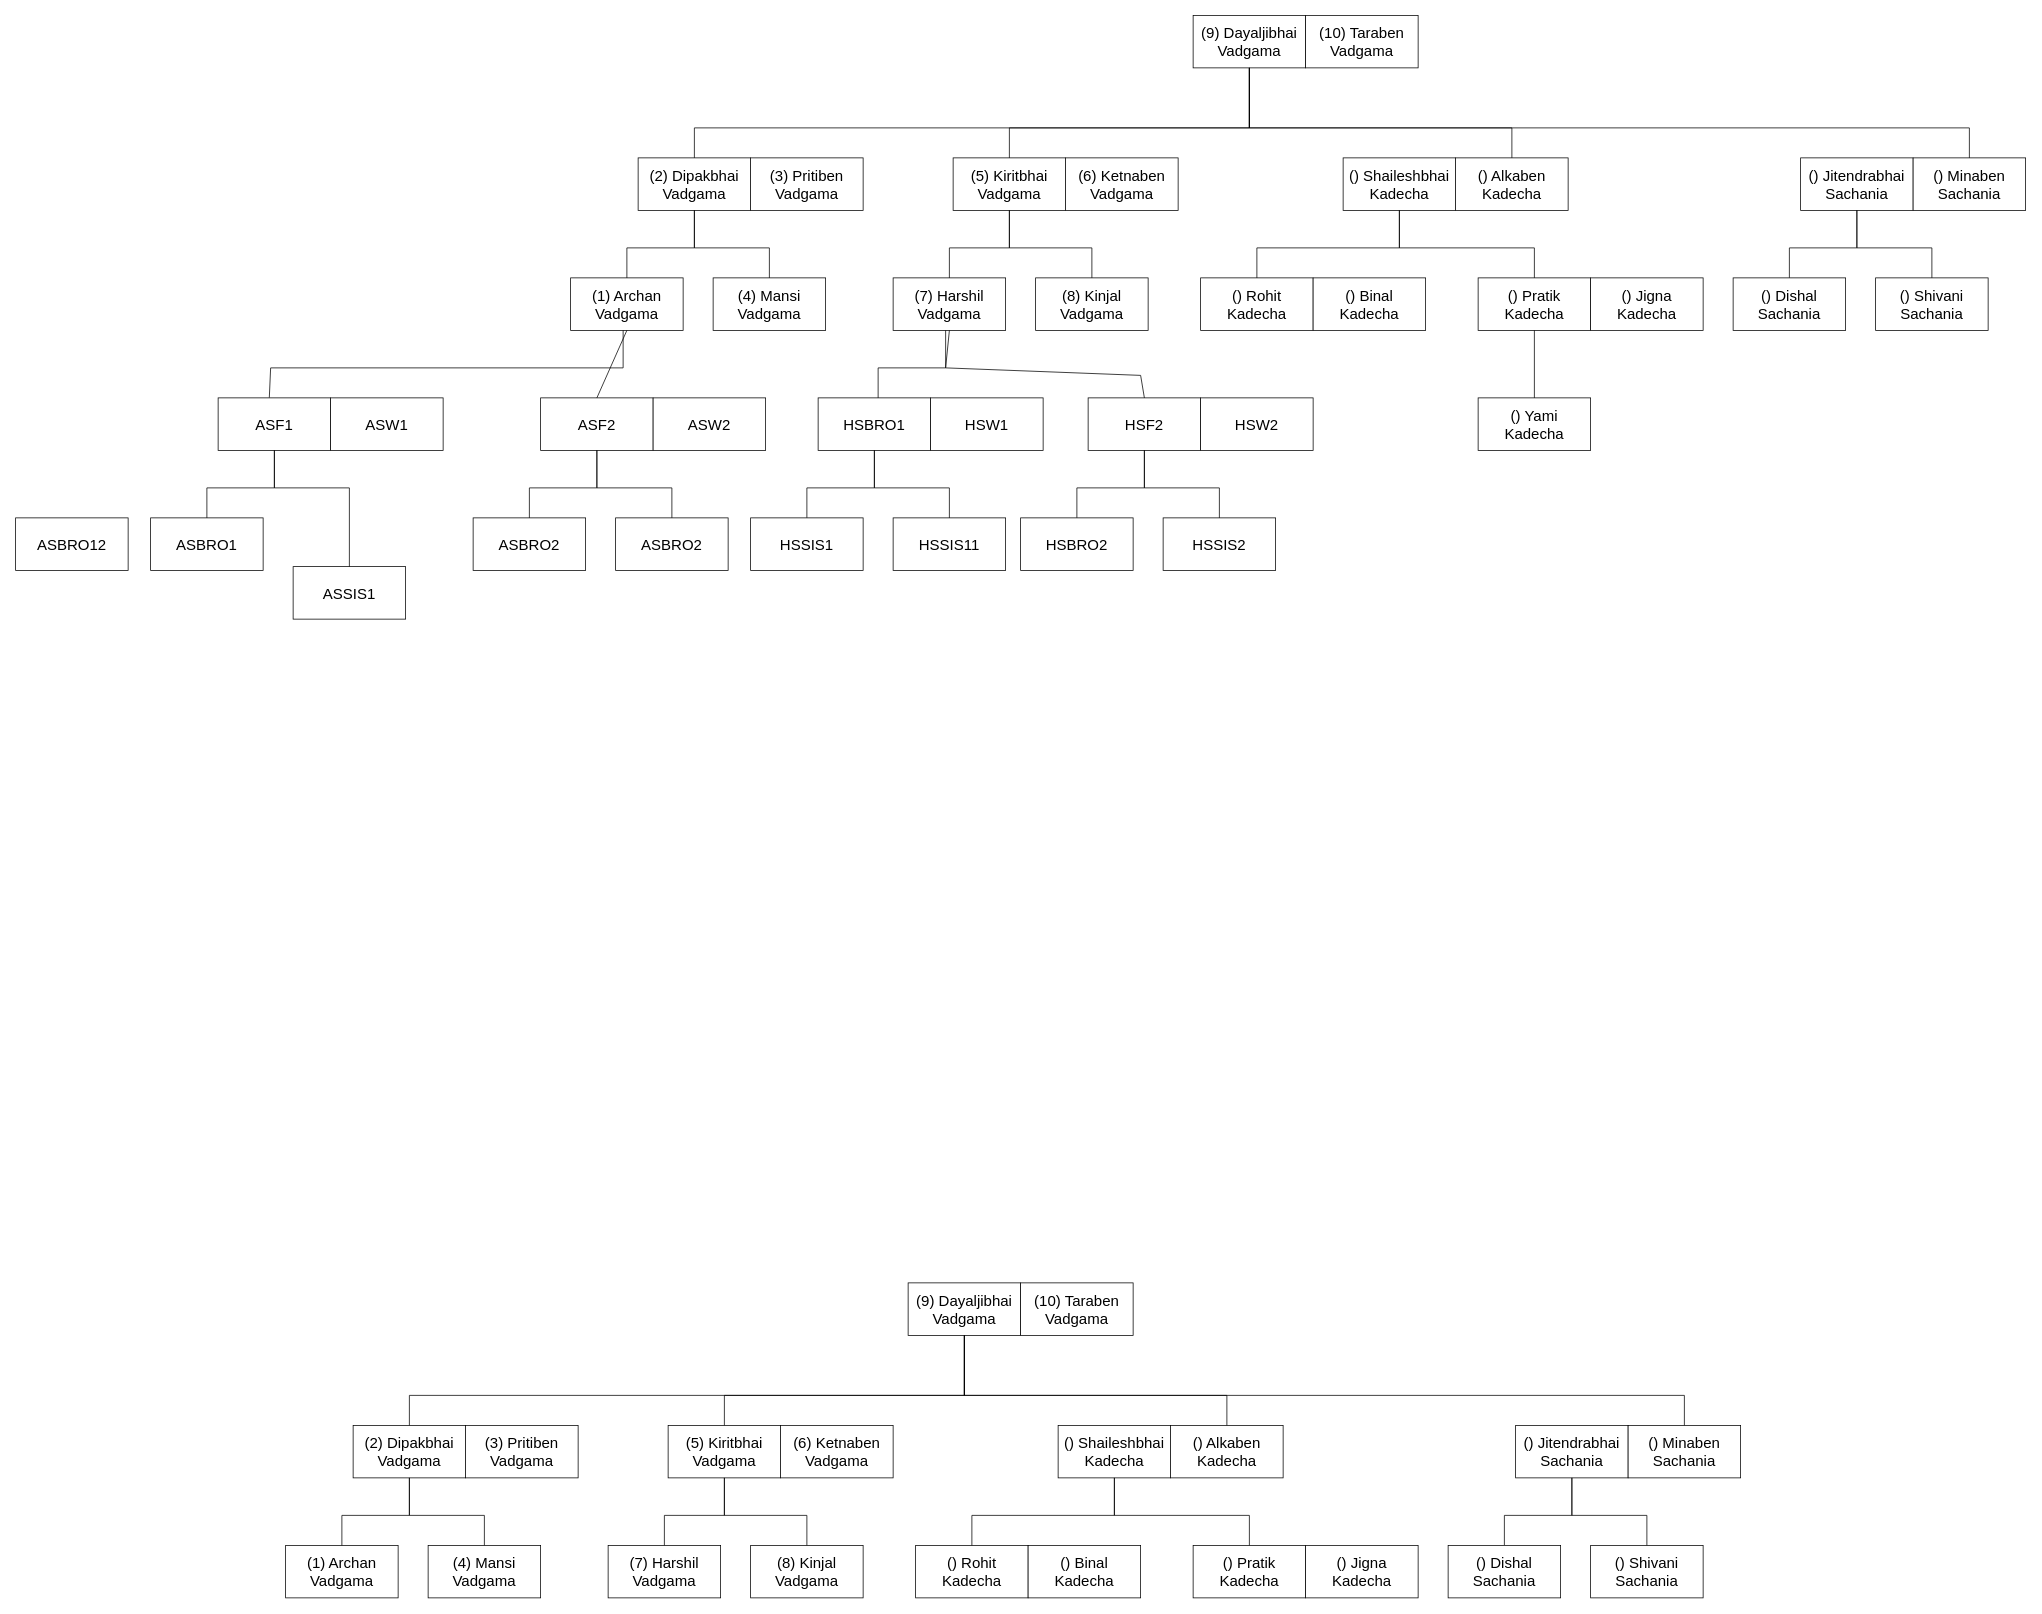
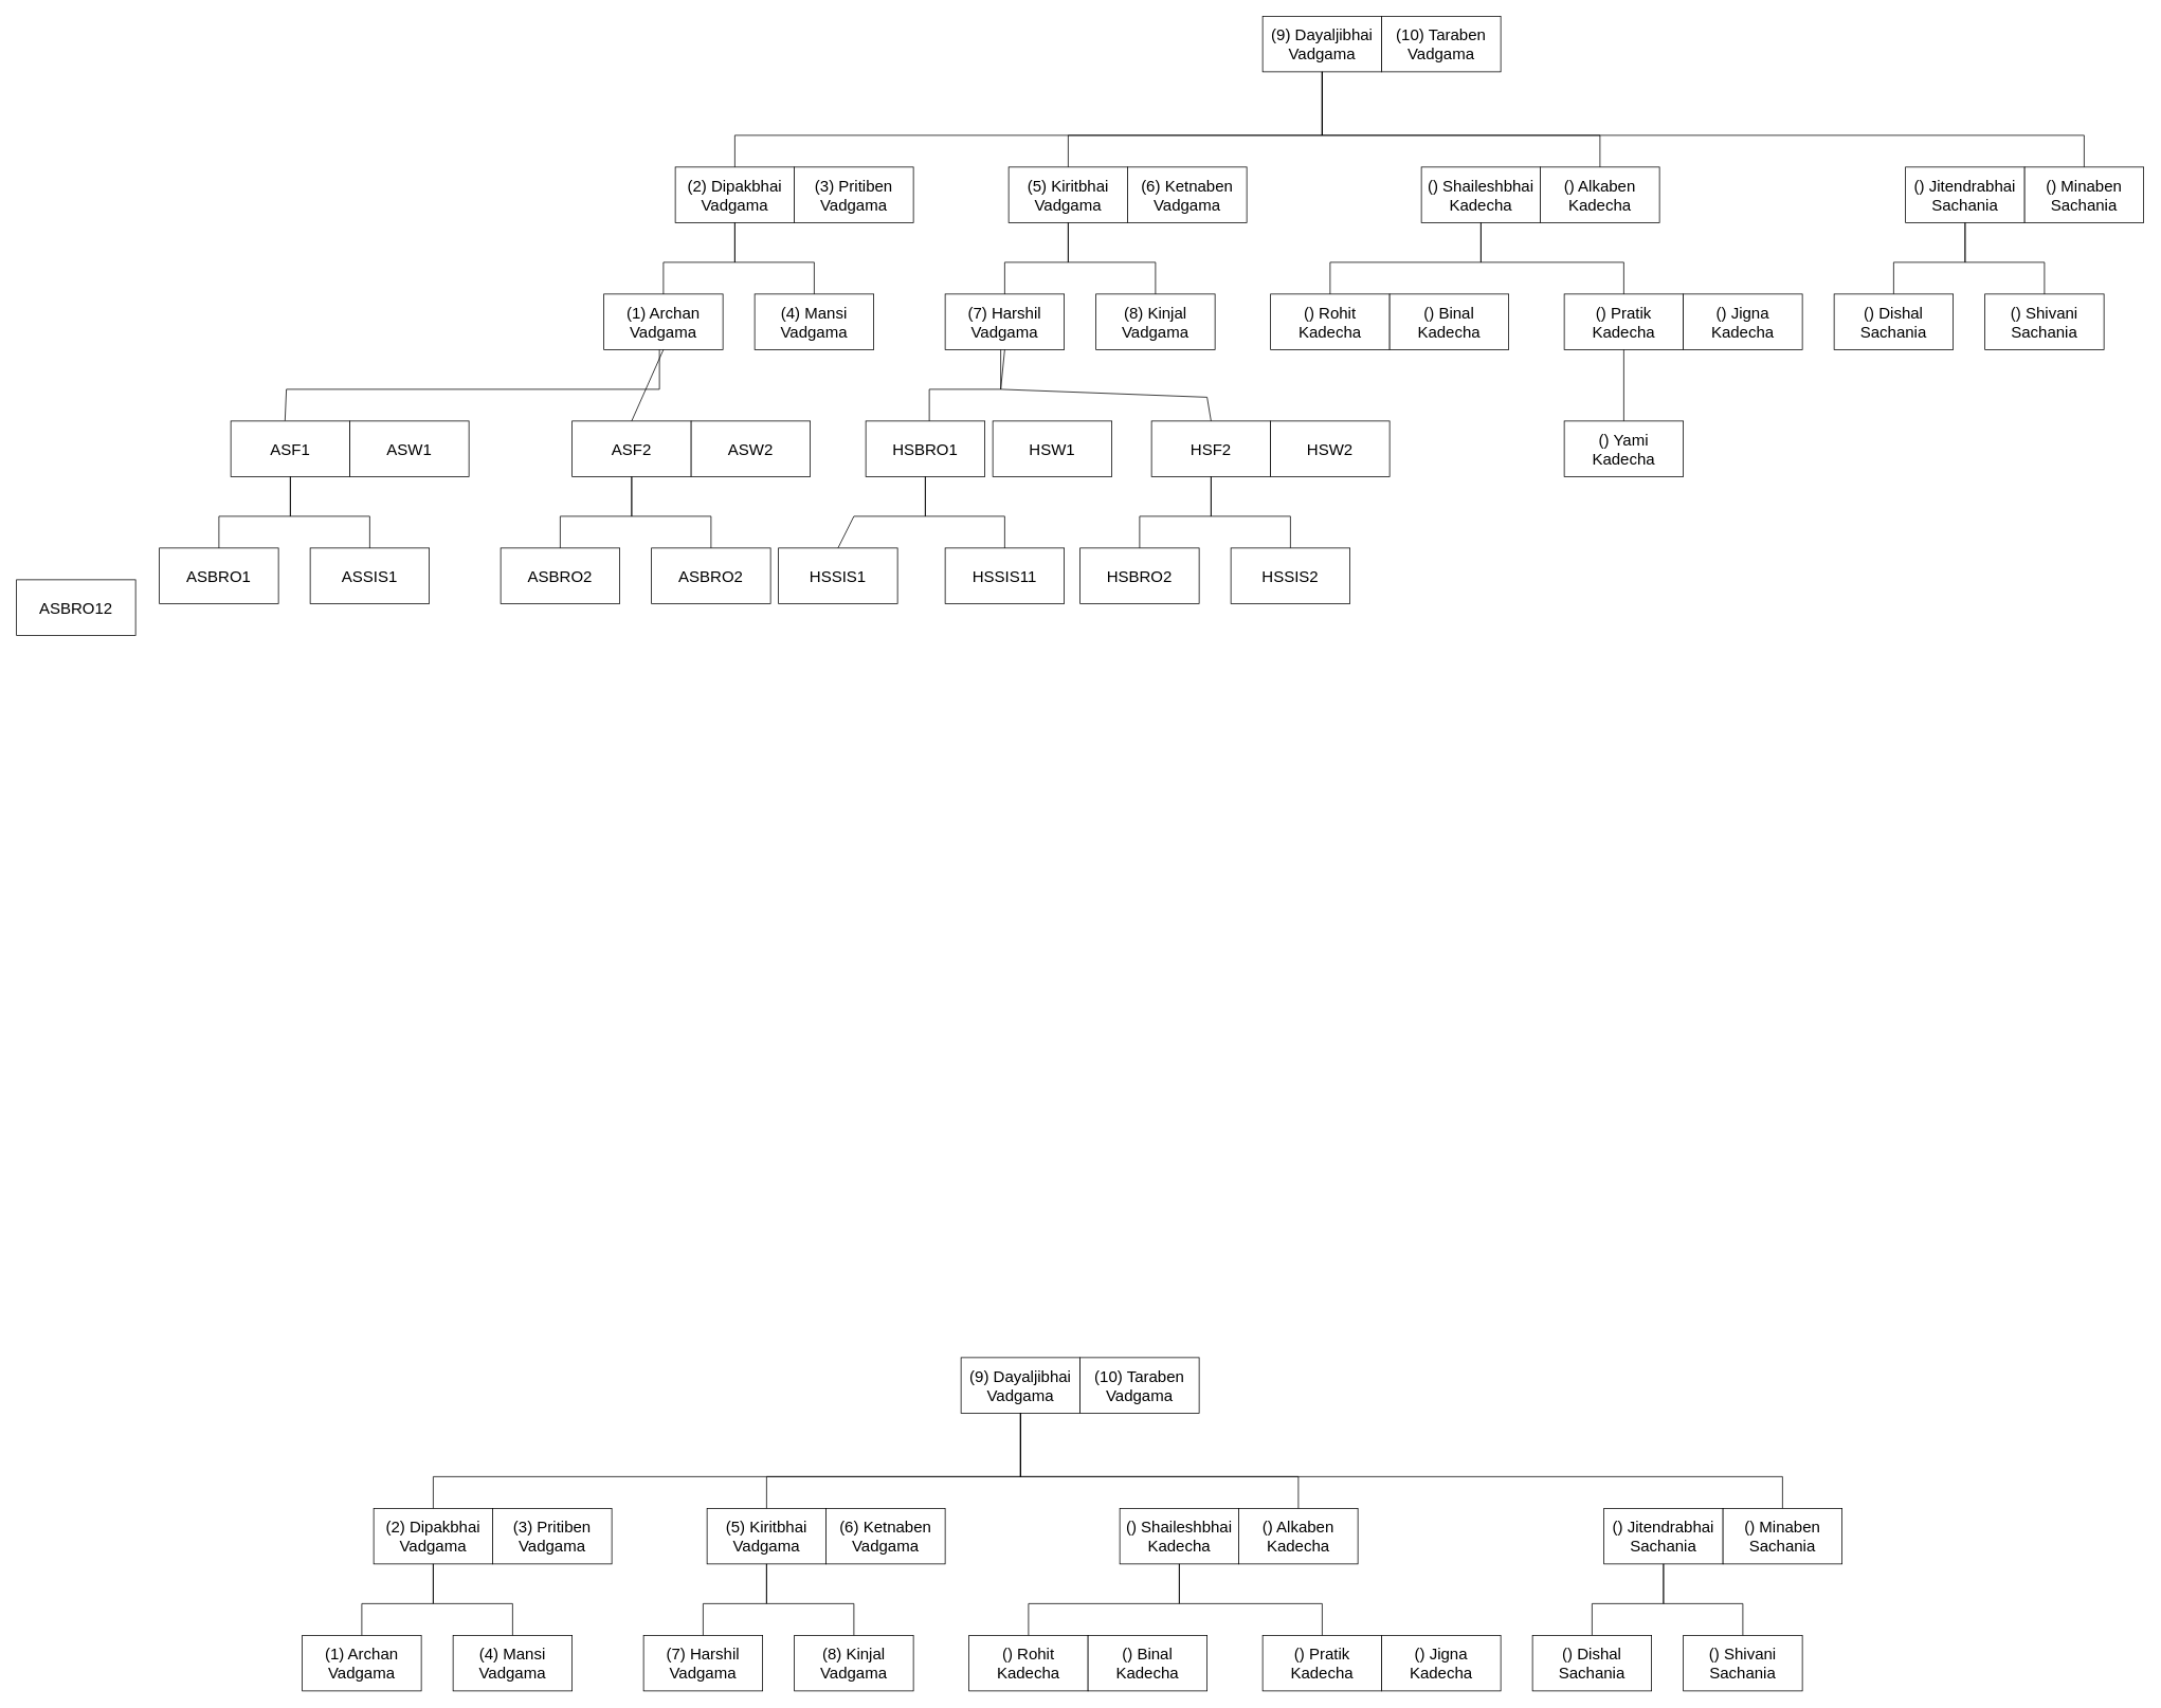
- <mxCell id="44" value="&lt;span style=&quot;font-size: 20px&quot;&gt;HSW1&lt;/span&gt;" style="rounded=0;whiteSpace=wrap;html=1;" vertex="1" parent="1"><mxGeometry x="1240" y="530" width="150" height="70" as="geometry" /></mxCell>
+ <mxCell id="44" value="&lt;span style=&quot;font-size: 20px&quot;&gt;HSW1&lt;/span&gt;" style="rounded=0;whiteSpace=wrap;html=1;" vertex="1" parent="1"><mxGeometry x="1250" y="530" width="150" height="70" as="geometry" /></mxCell>
- <mxCell id="64" value="&lt;span style=&quot;font-size: 20px&quot;&gt;ASBRO12&lt;/span&gt;" style="rounded=0;whiteSpace=wrap;html=1;" vertex="1" parent="1"><mxGeometry x="20" y="690" width="150" height="70" as="geometry" /></mxCell>
+ <mxCell id="64" value="&lt;span style=&quot;font-size: 20px&quot;&gt;ASBRO12&lt;/span&gt;" style="rounded=0;whiteSpace=wrap;html=1;" vertex="1" parent="1"><mxGeometry x="20" y="730" width="150" height="70" as="geometry" /></mxCell>
- <mxCell id="48" value="&lt;span style=&quot;font-size: 20px&quot;&gt;HSSIS1&lt;/span&gt;" style="rounded=0;whiteSpace=wrap;html=1;" vertex="1" parent="1"><mxGeometry x="1000" y="690" width="150" height="70" as="geometry" /></mxCell>
+ <mxCell id="48" value="&lt;span style=&quot;font-size: 20px&quot;&gt;HSSIS1&lt;/span&gt;" style="rounded=0;whiteSpace=wrap;html=1;" vertex="1" parent="1"><mxGeometry x="980" y="690" width="150" height="70" as="geometry" /></mxCell>
- <mxCell id="39" value="&lt;span style=&quot;font-size: 20px&quot;&gt;ASSIS1&lt;/span&gt;" style="rounded=0;whiteSpace=wrap;html=1;" vertex="1" parent="1"><mxGeometry x="390" y="755" width="150" height="70" as="geometry" /></mxCell>
+ <mxCell id="39" value="&lt;span style=&quot;font-size: 20px&quot;&gt;ASSIS1&lt;/span&gt;" style="rounded=0;whiteSpace=wrap;html=1;" vertex="1" parent="1"><mxGeometry x="390" y="690" width="150" height="70" as="geometry" /></mxCell>
